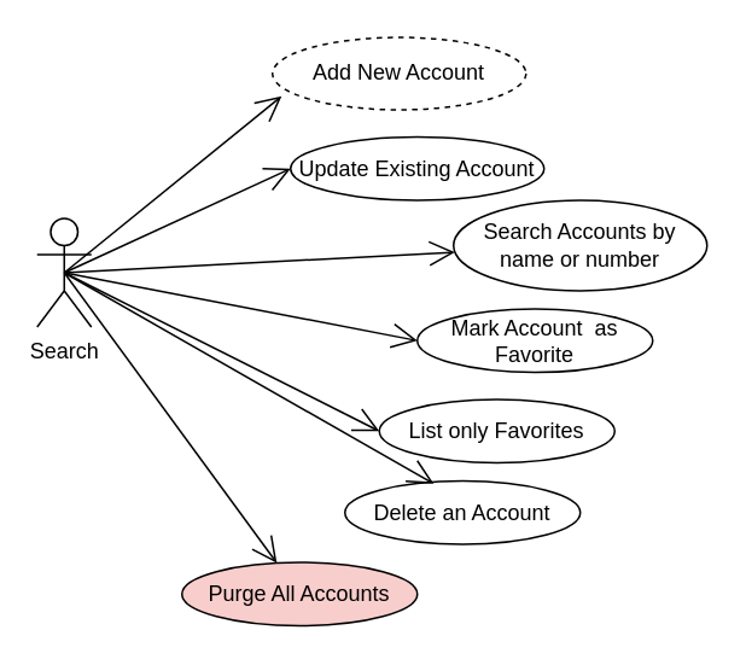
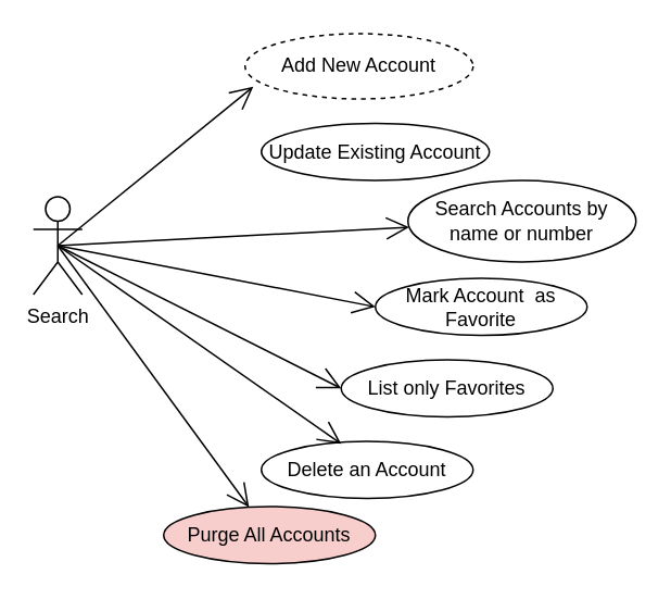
- <mxCell id="11" value="" style="endArrow=open;endFill=1;endSize=12;html=1;rounded=0;exitX=0.5;exitY=0.5;exitDx=0;exitDy=0;exitPerimeter=0;entryX=0;entryY=0.5;entryDx=0;entryDy=0;" edge="1" parent="1" source="2" target="4"><mxGeometry width="160" relative="1" as="geometry"><mxPoint x="45" y="160" as="sourcePoint" /><mxPoint x="165" y="63" as="targetPoint" /></mxGeometry></mxCell>
- <mxCell id="7" value="Delete an Account" style="ellipse;whiteSpace=wrap;html=1;" vertex="1" parent="1"><mxGeometry x="190" y="265" width="130" height="35" as="geometry" /></mxCell>
+ <mxCell id="7" value="Delete an Account" style="ellipse;whiteSpace=wrap;html=1;" vertex="1" parent="1"><mxGeometry x="160" y="270" width="130" height="35" as="geometry" /></mxCell>
